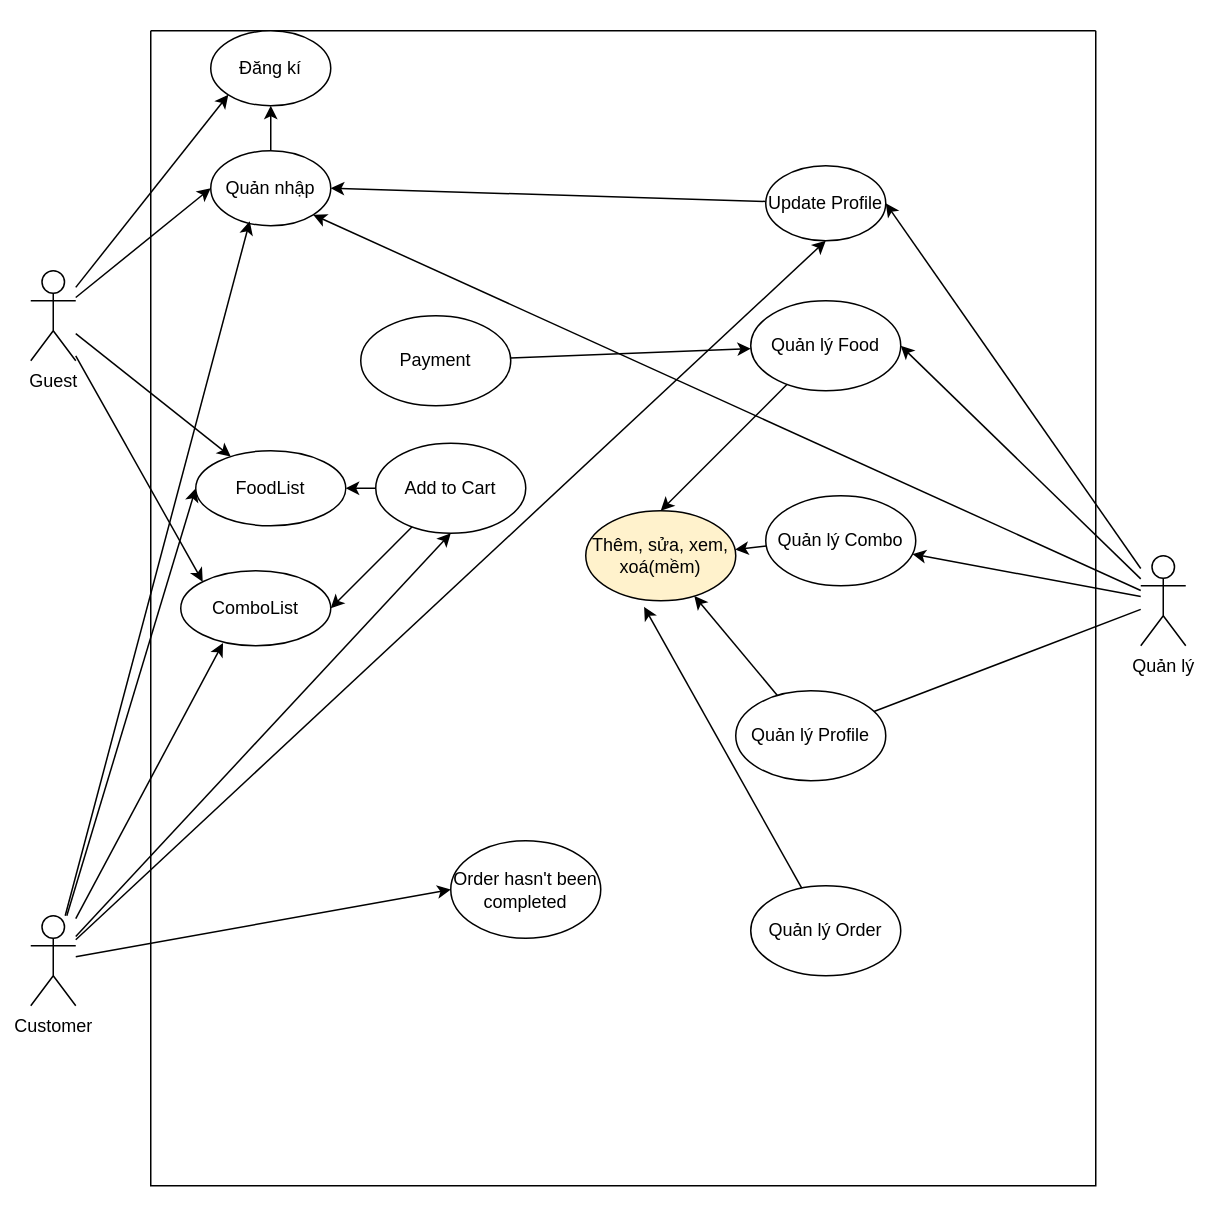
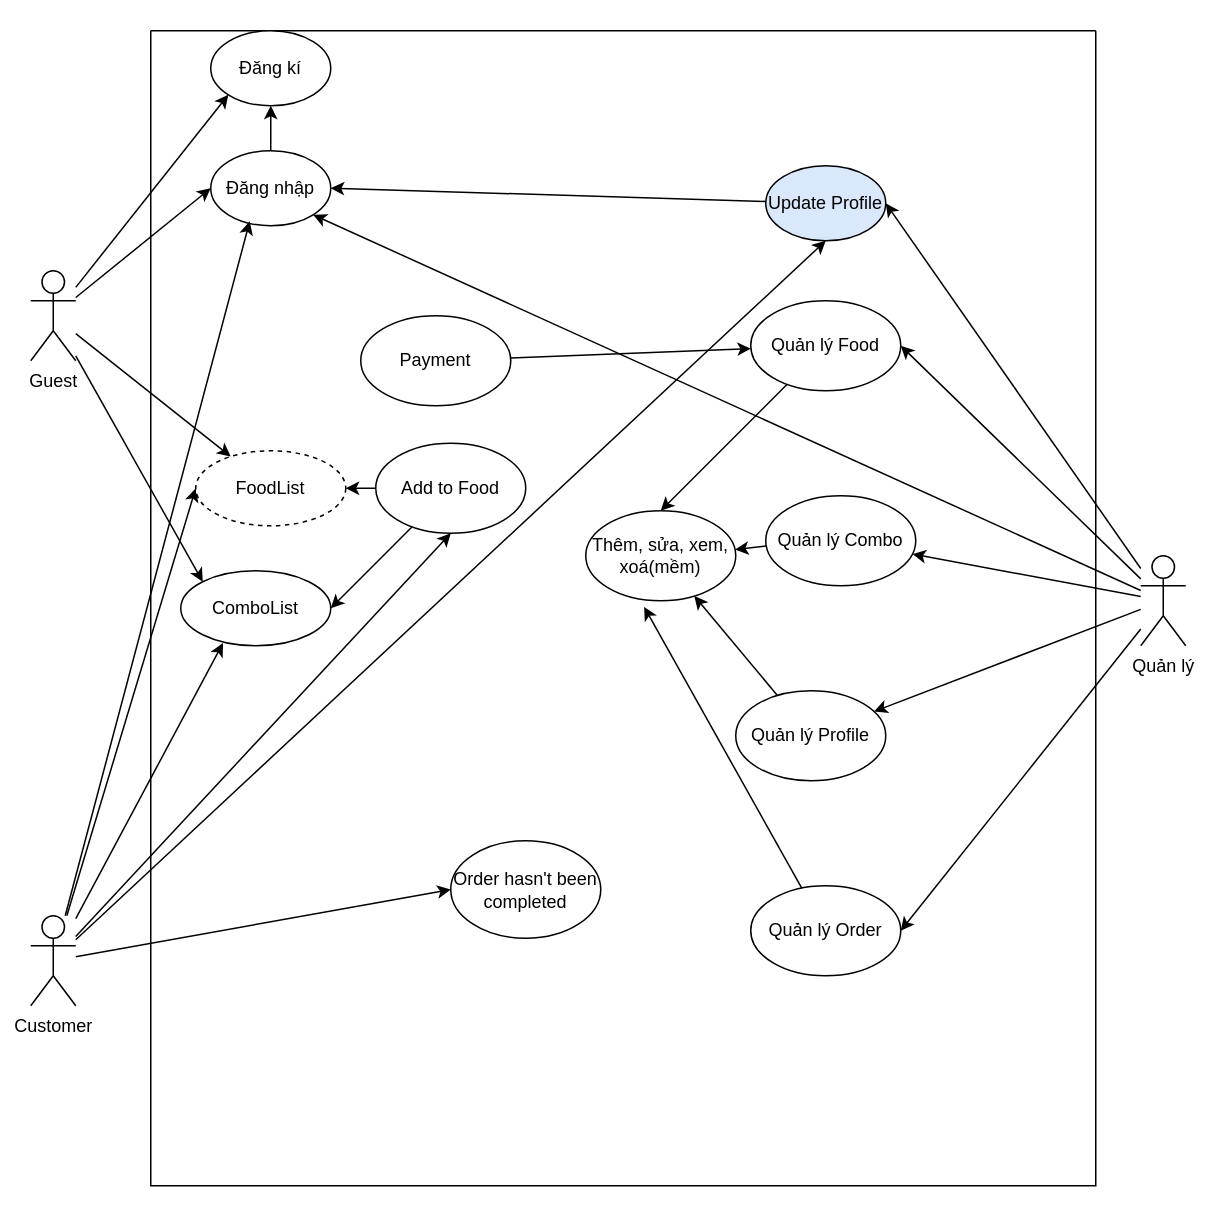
- <mxCell id="21" value="Quản nhập" style="ellipse;whiteSpace=wrap;html=1;" vertex="1" parent="19"><mxGeometry x="40" y="80" width="80" height="50" as="geometry" /></mxCell>
+ <mxCell id="21" value="Đăng nhập" style="ellipse;whiteSpace=wrap;html=1;" vertex="1" parent="19"><mxGeometry x="40" y="80" width="80" height="50" as="geometry" /></mxCell>
- <mxCell id="33" value="Update Profile" style="ellipse;whiteSpace=wrap;html=1;" vertex="1" parent="19"><mxGeometry x="410" y="90" width="80" height="50" as="geometry" /></mxCell>
+ <mxCell id="33" value="Update Profile" style="ellipse;whiteSpace=wrap;html=1;fillColor=#dae8fc;" vertex="1" parent="19"><mxGeometry x="410" y="90" width="80" height="50" as="geometry" /></mxCell>
- <mxCell id="40" value="FoodList" style="ellipse;whiteSpace=wrap;html=1;" vertex="1" parent="19"><mxGeometry x="30" y="280" width="100" height="50" as="geometry" /></mxCell>
+ <mxCell id="40" value="FoodList" style="ellipse;whiteSpace=wrap;html=1;dashed=1;" vertex="1" parent="19"><mxGeometry x="30" y="280" width="100" height="50" as="geometry" /></mxCell>
- <mxCell id="36" value="Add to Cart" style="ellipse;whiteSpace=wrap;html=1;" vertex="1" parent="19"><mxGeometry x="150" y="275" width="100" height="60" as="geometry" /></mxCell>
+ <mxCell id="36" value="Add to Food" style="ellipse;whiteSpace=wrap;html=1;" vertex="1" parent="19"><mxGeometry x="150" y="275" width="100" height="60" as="geometry" /></mxCell>
- <mxCell id="25" value="Thêm, sửa, xem, xoá(mềm)" style="ellipse;whiteSpace=wrap;html=1;fillColor=#fff2cc;" vertex="1" parent="19"><mxGeometry x="290" y="320" width="100" height="60" as="geometry" /></mxCell>
+ <mxCell id="25" value="Thêm, sửa, xem, xoá(mềm)" style="ellipse;whiteSpace=wrap;html=1;" vertex="1" parent="19"><mxGeometry x="290" y="320" width="100" height="60" as="geometry" /></mxCell>
- <mxCell id="4" style="edgeStyle=none;rounded=0;orthogonalLoop=1;jettySize=auto;html=1;endArrow=none;" edge="1" parent="1" source="8" target="29"><mxGeometry relative="1" as="geometry" /></mxCell>
+ <mxCell id="4" style="edgeStyle=none;rounded=0;orthogonalLoop=1;jettySize=auto;html=1;" edge="1" parent="1" source="8" target="29"><mxGeometry relative="1" as="geometry" /></mxCell>
+ <mxCell id="5" style="edgeStyle=none;rounded=0;orthogonalLoop=1;jettySize=auto;html=1;entryX=1;entryY=0.5;entryDx=0;entryDy=0;" edge="1" parent="1" source="8" target="30"><mxGeometry relative="1" as="geometry" /></mxCell>
